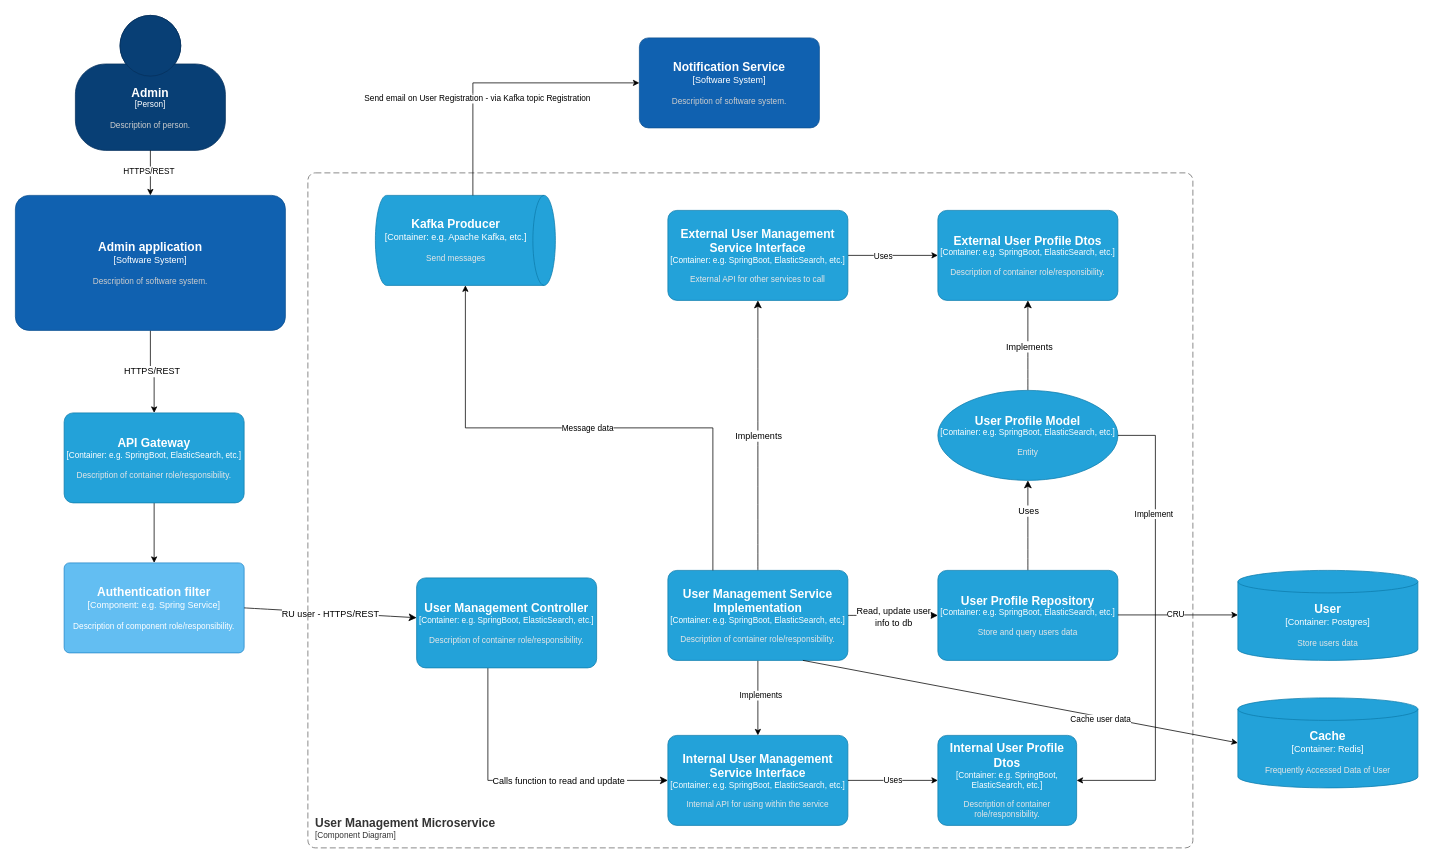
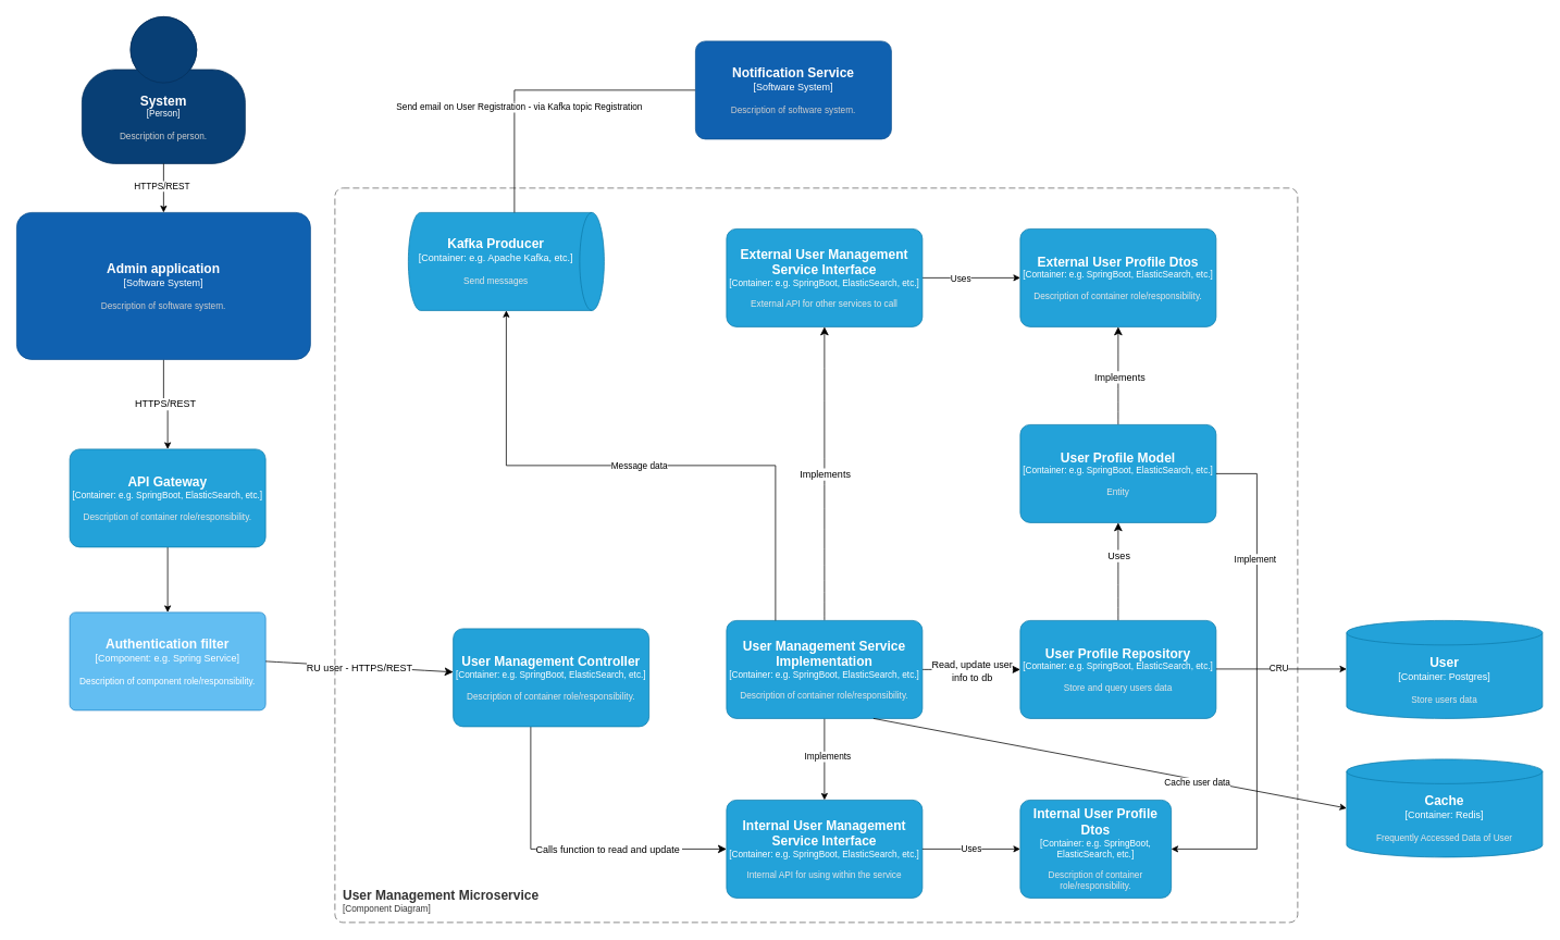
- <mxCell id="40" style="edgeStyle=orthogonalEdgeStyle;rounded=0;orthogonalLoop=1;jettySize=auto;html=1;entryX=0;entryY=0.5;entryDx=0;entryDy=0;entryPerimeter=0;" edge="1" parent="1" source="38" target="42"><mxGeometry relative="1" as="geometry"><mxPoint x="1620" y="0" as="targetPoint" /><Array as="points"><mxPoint x="630" y="110" /></Array></mxGeometry></mxCell>
+ <mxCell id="40" style="edgeStyle=orthogonalEdgeStyle;rounded=0;orthogonalLoop=1;jettySize=auto;html=1;entryX=0;entryY=0.5;entryDx=0;entryDy=0;entryPerimeter=0;endArrow=none;" edge="1" parent="1" source="38" target="42"><mxGeometry relative="1" as="geometry"><mxPoint x="1620" y="0" as="targetPoint" /><Array as="points"><mxPoint x="630" y="110" /></Array></mxGeometry></mxCell>
- <mxCell id="2" value="&lt;font style=&quot;font-size: 16px&quot;&gt;&lt;b&gt;Admin&lt;/b&gt;&lt;/font&gt;&lt;div&gt;[Person]&lt;/div&gt;&lt;br&gt;&lt;div&gt;&lt;font style=&quot;font-size: 11px&quot;&gt;&lt;font color=&quot;#cccccc&quot;&gt;Description of person.&lt;/font&gt;&lt;/div&gt;" style="html=1;fontSize=11;dashed=0;whiteSpace=wrap;fillColor=#083F75;strokeColor=#06315C;fontColor=#ffffff;shape=mxgraph.c4.person2;align=center;metaEdit=1;points=[[0.5,0,0],[1,0.5,0],[1,0.75,0],[0.75,1,0],[0.5,1,0],[0.25,1,0],[0,0.75,0],[0,0.5,0]];resizable=0;" vertex="1" parent="1"><mxGeometry x="100" y="20" width="200" height="180" as="geometry" /></mxCell>
+ <mxCell id="2" value="&lt;font style=&quot;font-size: 16px&quot;&gt;&lt;b&gt;System&lt;/b&gt;&lt;/font&gt;&lt;div&gt;[Person]&lt;/div&gt;&lt;br&gt;&lt;div&gt;&lt;font style=&quot;font-size: 11px&quot;&gt;&lt;font color=&quot;#cccccc&quot;&gt;Description of person.&lt;/font&gt;&lt;/div&gt;" style="html=1;fontSize=11;dashed=0;whiteSpace=wrap;fillColor=#083F75;strokeColor=#06315C;fontColor=#ffffff;shape=mxgraph.c4.person2;align=center;metaEdit=1;points=[[0.5,0,0],[1,0.5,0],[1,0.75,0],[0.75,1,0],[0.5,1,0],[0.25,1,0],[0,0.75,0],[0,0.5,0]];resizable=0;" vertex="1" parent="1"><mxGeometry x="100" y="20" width="200" height="180" as="geometry" /></mxCell>
- <mxCell id="17" value="&lt;font style=&quot;font-size: 16px&quot;&gt;&lt;b&gt;User Profile Model&lt;/b&gt;&lt;/font&gt;&lt;div&gt;[Container: e.g. SpringBoot, ElasticSearch, etc.]&lt;/div&gt;&lt;br&gt;&lt;div&gt;&lt;font style=&quot;font-size: 11px&quot;&gt;&lt;font color=&quot;#E6E6E6&quot;&gt;Entity&lt;/font&gt;&lt;/div&gt;" style="ellipse;whiteSpace=wrap;html=1;fontSize=11;labelBackgroundColor=none;fillColor=#23A2D9;fontColor=#ffffff;align=center;arcSize=10;strokeColor=#0E7DAD;metaEdit=1;resizable=0;points=[[0.25,0,0],[0.5,0,0],[0.75,0,0],[1,0.25,0],[1,0.5,0],[1,0.75,0],[0.75,1,0],[0.5,1,0],[0.25,1,0],[0,0.75,0],[0,0.5,0],[0,0.25,0]];" vertex="1" parent="1"><mxGeometry x="1250" y="520" width="240" height="120" as="geometry" /></mxCell>
+ <mxCell id="17" value="&lt;font style=&quot;font-size: 16px&quot;&gt;&lt;b&gt;User Profile Model&lt;/b&gt;&lt;/font&gt;&lt;div&gt;[Container: e.g. SpringBoot, ElasticSearch, etc.]&lt;/div&gt;&lt;br&gt;&lt;div&gt;&lt;font style=&quot;font-size: 11px&quot;&gt;&lt;font color=&quot;#E6E6E6&quot;&gt;Entity&lt;/font&gt;&lt;/div&gt;" style="rounded=1;whiteSpace=wrap;html=1;fontSize=11;labelBackgroundColor=none;fillColor=#23A2D9;fontColor=#ffffff;align=center;arcSize=10;strokeColor=#0E7DAD;metaEdit=1;resizable=0;points=[[0.25,0,0],[0.5,0,0],[0.75,0,0],[1,0.25,0],[1,0.5,0],[1,0.75,0],[0.75,1,0],[0.5,1,0],[0.25,1,0],[0,0.75,0],[0,0.5,0],[0,0.25,0]];" vertex="1" parent="1"><mxGeometry x="1250" y="520" width="240" height="120" as="geometry" /></mxCell>
